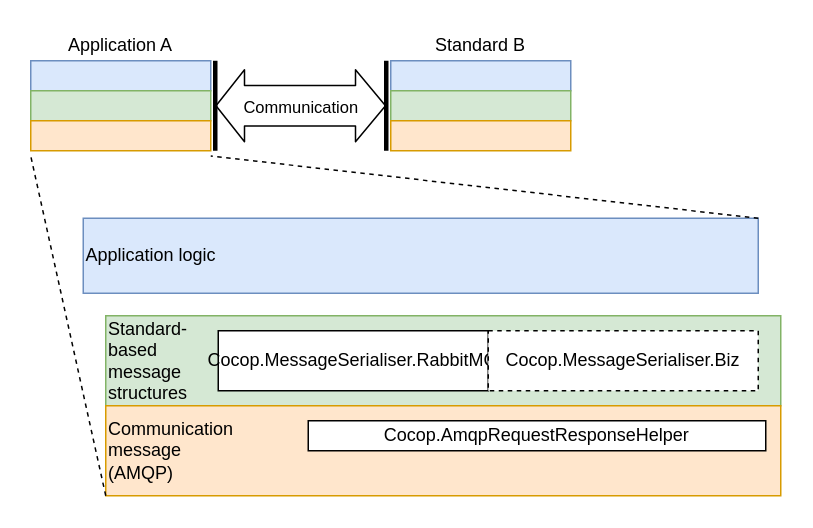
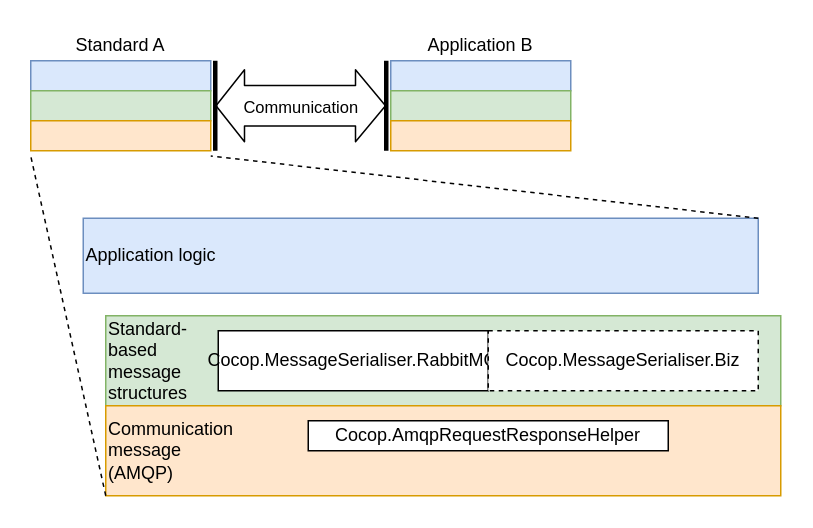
- <mxCell id="16" value="Application A" style="text;html=1;strokeColor=none;fillColor=none;align=center;verticalAlign=middle;whiteSpace=wrap;rounded=0;" parent="1" vertex="1"><mxGeometry x="20" y="20" width="120" height="20" as="geometry" /></mxCell>
+ <mxCell id="16" value="Standard A" style="text;html=1;strokeColor=none;fillColor=none;align=center;verticalAlign=middle;whiteSpace=wrap;rounded=0;" parent="1" vertex="1"><mxGeometry x="20" y="20" width="120" height="20" as="geometry" /></mxCell>
- <mxCell id="17" value="Standard B" style="text;html=1;strokeColor=none;fillColor=none;align=center;verticalAlign=middle;whiteSpace=wrap;rounded=0;" parent="1" vertex="1"><mxGeometry x="260" y="20" width="120" height="20" as="geometry" /></mxCell>
+ <mxCell id="17" value="Application B" style="text;html=1;strokeColor=none;fillColor=none;align=center;verticalAlign=middle;whiteSpace=wrap;rounded=0;" parent="1" vertex="1"><mxGeometry x="260" y="20" width="120" height="20" as="geometry" /></mxCell>
- <mxCell id="7" value="Cocop.AmqpRequestResponseHelper" style="rounded=0;whiteSpace=wrap;html=1;" parent="1" vertex="1"><mxGeometry x="205" y="280" width="305" height="20" as="geometry" /></mxCell>
+ <mxCell id="7" value="Cocop.AmqpRequestResponseHelper" style="rounded=0;whiteSpace=wrap;html=1;" parent="1" vertex="1"><mxGeometry x="205" y="280" width="240" height="20" as="geometry" /></mxCell>
